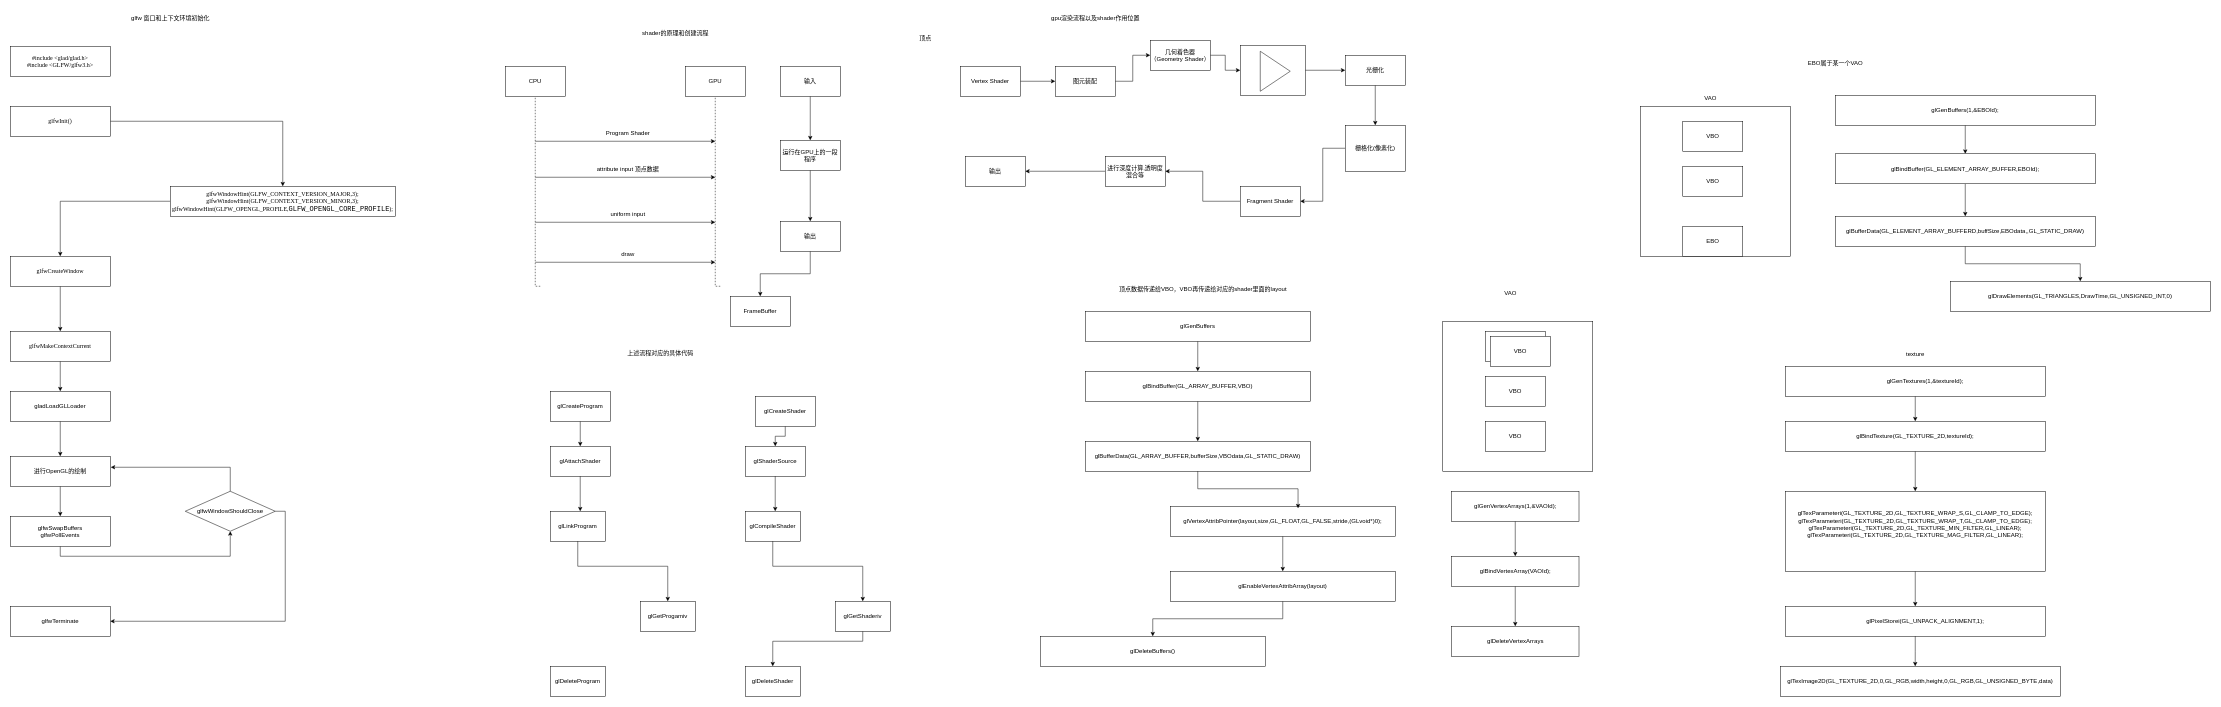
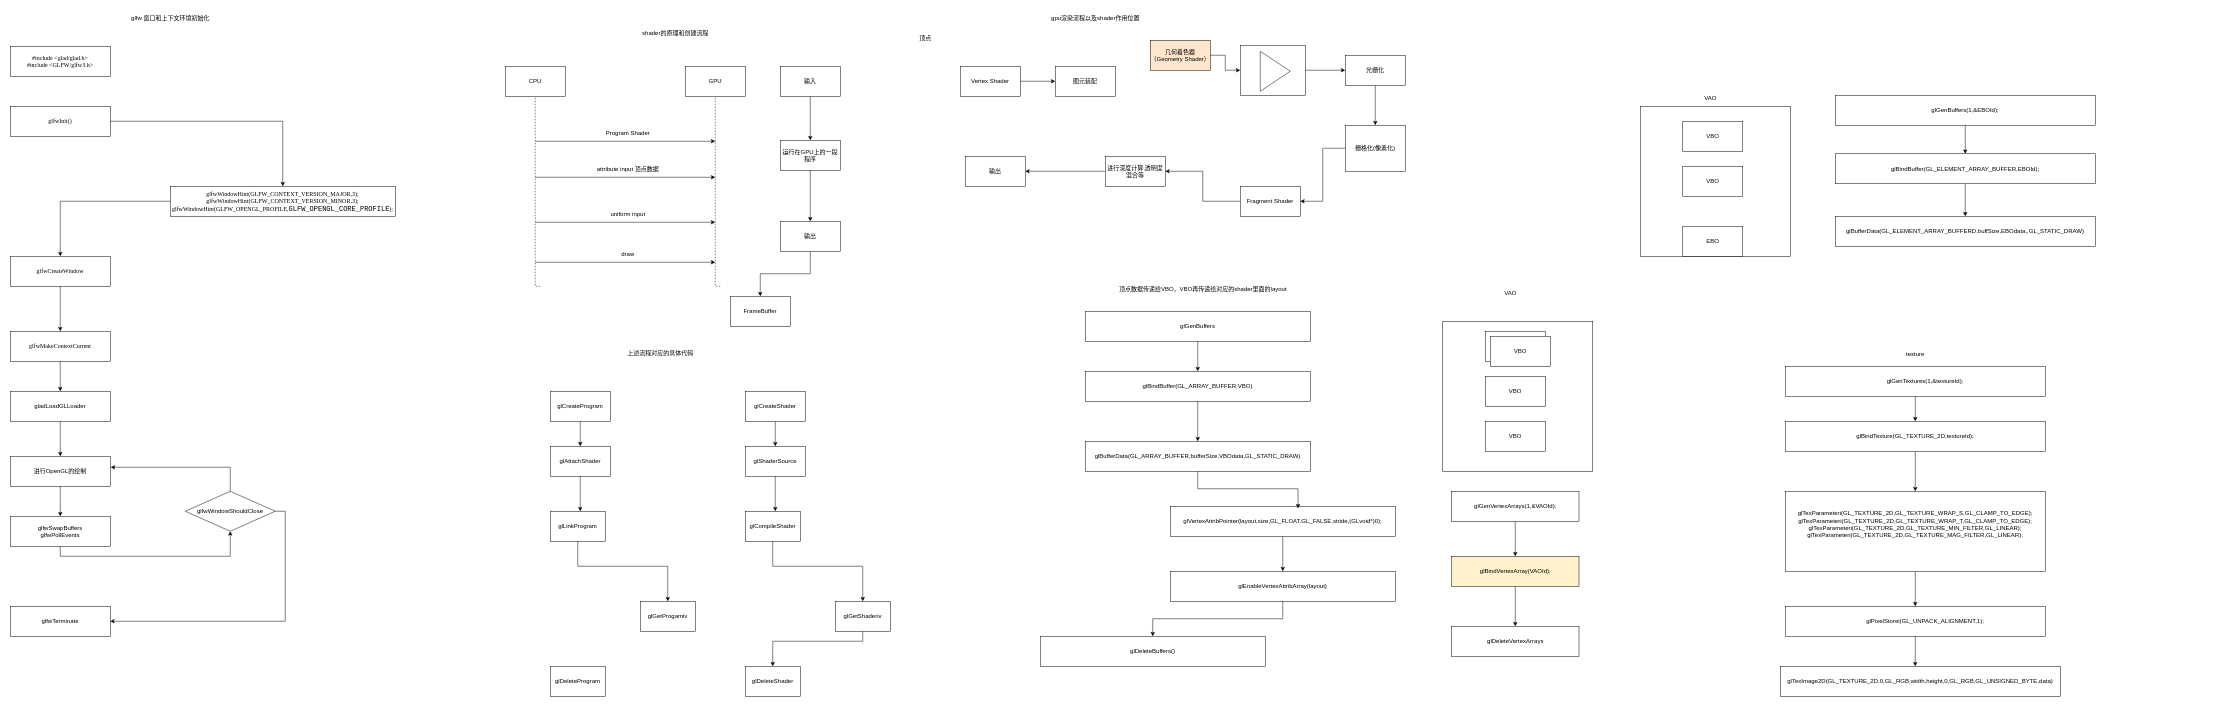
- <mxCell id="64" style="edgeStyle=orthogonalEdgeStyle;rounded=0;orthogonalLoop=1;jettySize=auto;html=1;entryX=0;entryY=0.5;entryDx=0;entryDy=0;" edge="1" parent="1" source="65" target="67"><mxGeometry relative="1" as="geometry" /></mxCell>
- <mxCell id="67" value="几何着色器（Geometry Shader）" style="whiteSpace=wrap;html=1;" vertex="1" parent="1"><mxGeometry x="2300" y="80" width="120" height="60" as="geometry" /></mxCell>
+ <mxCell id="67" value="几何着色器（Geometry Shader）" style="whiteSpace=wrap;html=1;fillColor=#ffe6cc;" vertex="1" parent="1"><mxGeometry x="2300" y="80" width="120" height="60" as="geometry" /></mxCell>
- <mxCell id="102" value="EBO属于某一个VAO" style="text;html=1;align=center;verticalAlign=middle;resizable=0;points=[];autosize=1;strokeColor=none;fillColor=none;" vertex="1" parent="1"><mxGeometry x="3605" y="110" width="130" height="30" as="geometry" /></mxCell>
- <mxCell id="113" style="edgeStyle=orthogonalEdgeStyle;rounded=0;orthogonalLoop=1;jettySize=auto;html=1;" edge="1" parent="1" source="114" target="115"><mxGeometry relative="1" as="geometry" /></mxCell>
- <mxCell id="115" value="glDrawElements(GL_TRIANGLES,DrawTime,GL_UNSIGNED_INT,0)" style="whiteSpace=wrap;html=1;" vertex="1" parent="1"><mxGeometry x="3900" y="562" width="520" height="60" as="geometry" /></mxCell>
- <mxCell id="52" value="glCreateShader" style="whiteSpace=wrap;html=1;" vertex="1" parent="1"><mxGeometry x="1510" y="792" width="120" height="60" as="geometry" /></mxCell>
+ <mxCell id="52" value="glCreateShader" style="whiteSpace=wrap;html=1;" vertex="1" parent="1"><mxGeometry x="1490" y="782" width="120" height="60" as="geometry" /></mxCell>
- <mxCell id="100" value="glBindVertexArray(VAOId);" style="whiteSpace=wrap;html=1;" vertex="1" parent="1"><mxGeometry x="2902.5" y="1112" width="255" height="60" as="geometry" /></mxCell>
+ <mxCell id="100" value="glBindVertexArray(VAOId);" style="whiteSpace=wrap;html=1;fillColor=#fff2cc;" vertex="1" parent="1"><mxGeometry x="2902.5" y="1112" width="255" height="60" as="geometry" /></mxCell>
